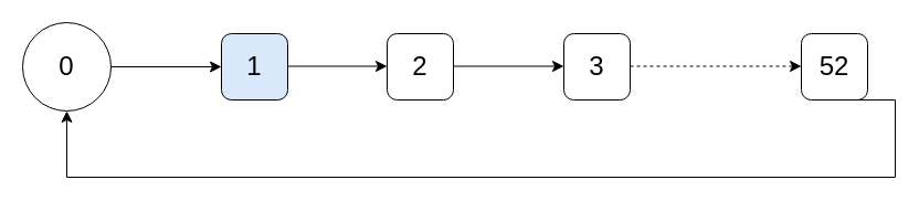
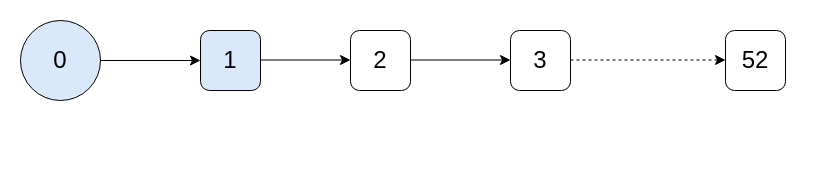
- <mxCell id="2" value="&lt;font style=&quot;font-size: 24px;&quot;&gt;0&lt;/font&gt;" style="ellipse;whiteSpace=wrap;html=1;aspect=fixed;" vertex="1" parent="1"><mxGeometry x="20" y="20" width="80" height="80" as="geometry" /></mxCell>
+ <mxCell id="2" value="&lt;font style=&quot;font-size: 24px;&quot;&gt;0&lt;/font&gt;" style="ellipse;whiteSpace=wrap;html=1;aspect=fixed;fillColor=#dae8fc;" vertex="1" parent="1"><mxGeometry x="20" y="20" width="80" height="80" as="geometry" /></mxCell>
- <mxCell id="7" value="" style="edgeStyle=segmentEdgeStyle;endArrow=classic;html=1;curved=0;rounded=0;endSize=8;startSize=8;entryX=0.5;entryY=1;entryDx=0;entryDy=0;exitX=0.5;exitY=1;exitDx=0;exitDy=0;" edge="1" parent="1" source="5" target="2"><mxGeometry width="50" height="50" relative="1" as="geometry"><mxPoint x="560" y="270" as="sourcePoint" /><mxPoint x="610" y="220" as="targetPoint" /><Array as="points"><mxPoint x="810" y="160" /><mxPoint x="60" y="160" /></Array></mxGeometry></mxCell>
